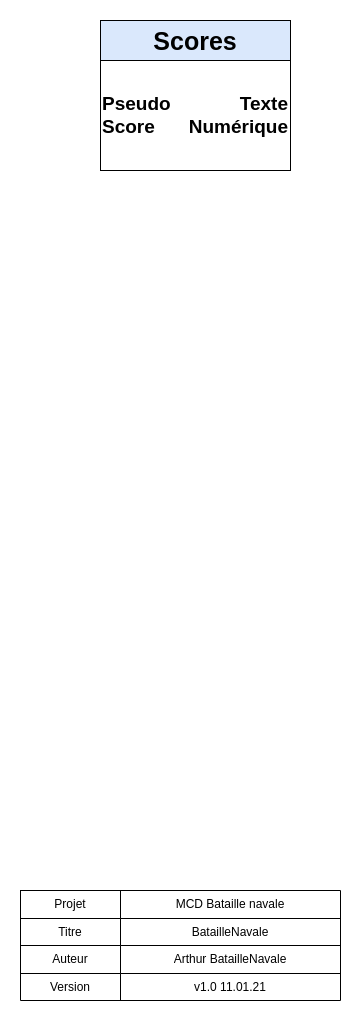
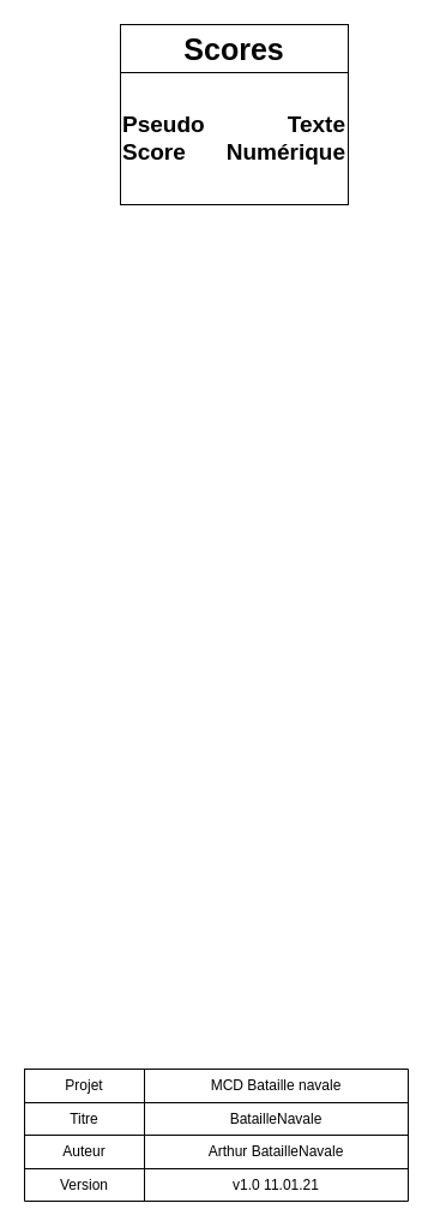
- <mxCell id="16" value="&lt;b&gt;&lt;font style=&quot;font-size: 25px&quot;&gt;Scores&lt;br&gt;&lt;/font&gt;&lt;/b&gt;" style="rounded=0;whiteSpace=wrap;html=1;fillColor=#dae8fc;" vertex="1" parent="1"><mxGeometry x="100" y="20" width="190" height="40" as="geometry" /></mxCell>
+ <mxCell id="16" value="&lt;b&gt;&lt;font style=&quot;font-size: 25px&quot;&gt;Scores&lt;br&gt;&lt;/font&gt;&lt;/b&gt;" style="rounded=0;whiteSpace=wrap;html=1;" vertex="1" parent="1"><mxGeometry x="100" y="20" width="190" height="40" as="geometry" /></mxCell>
